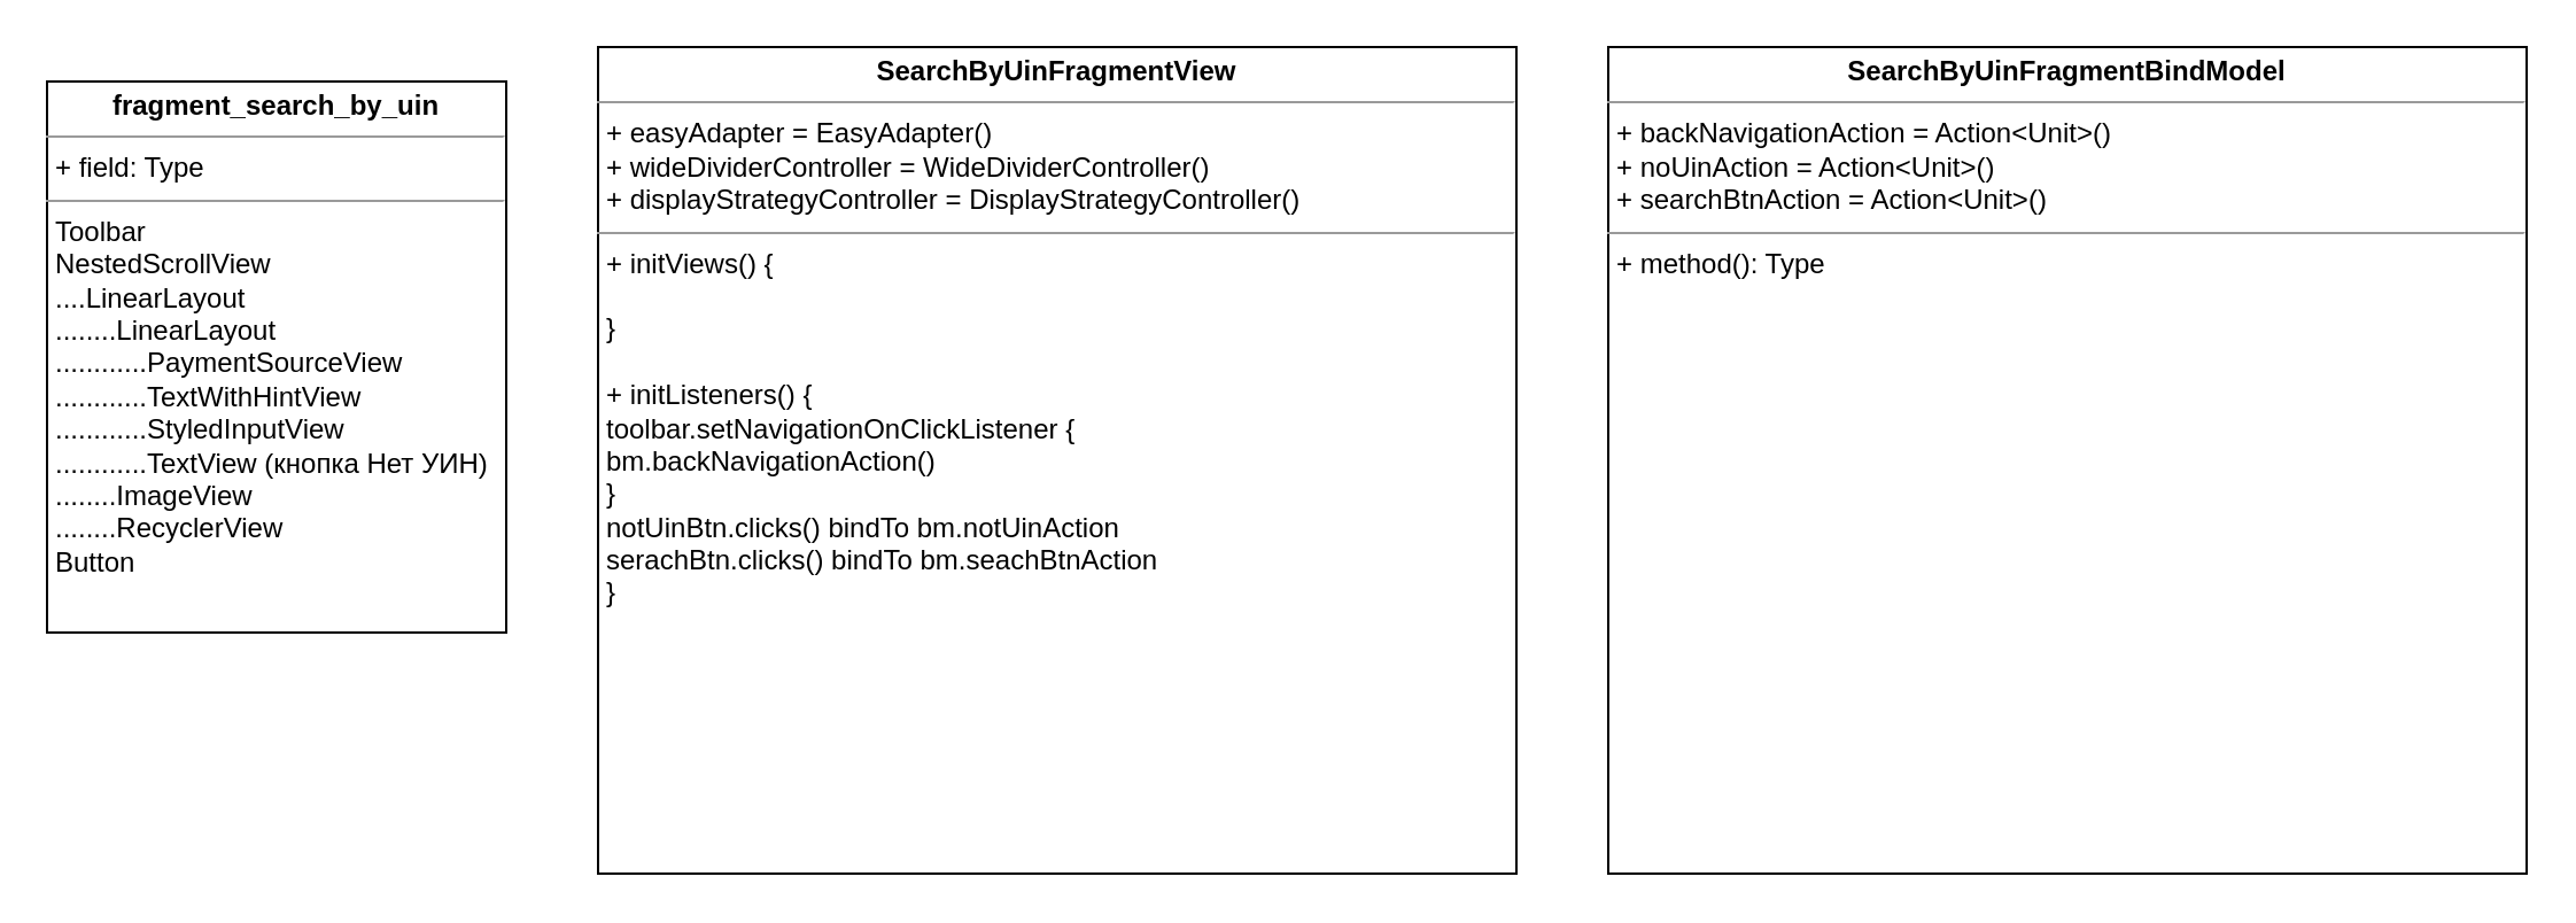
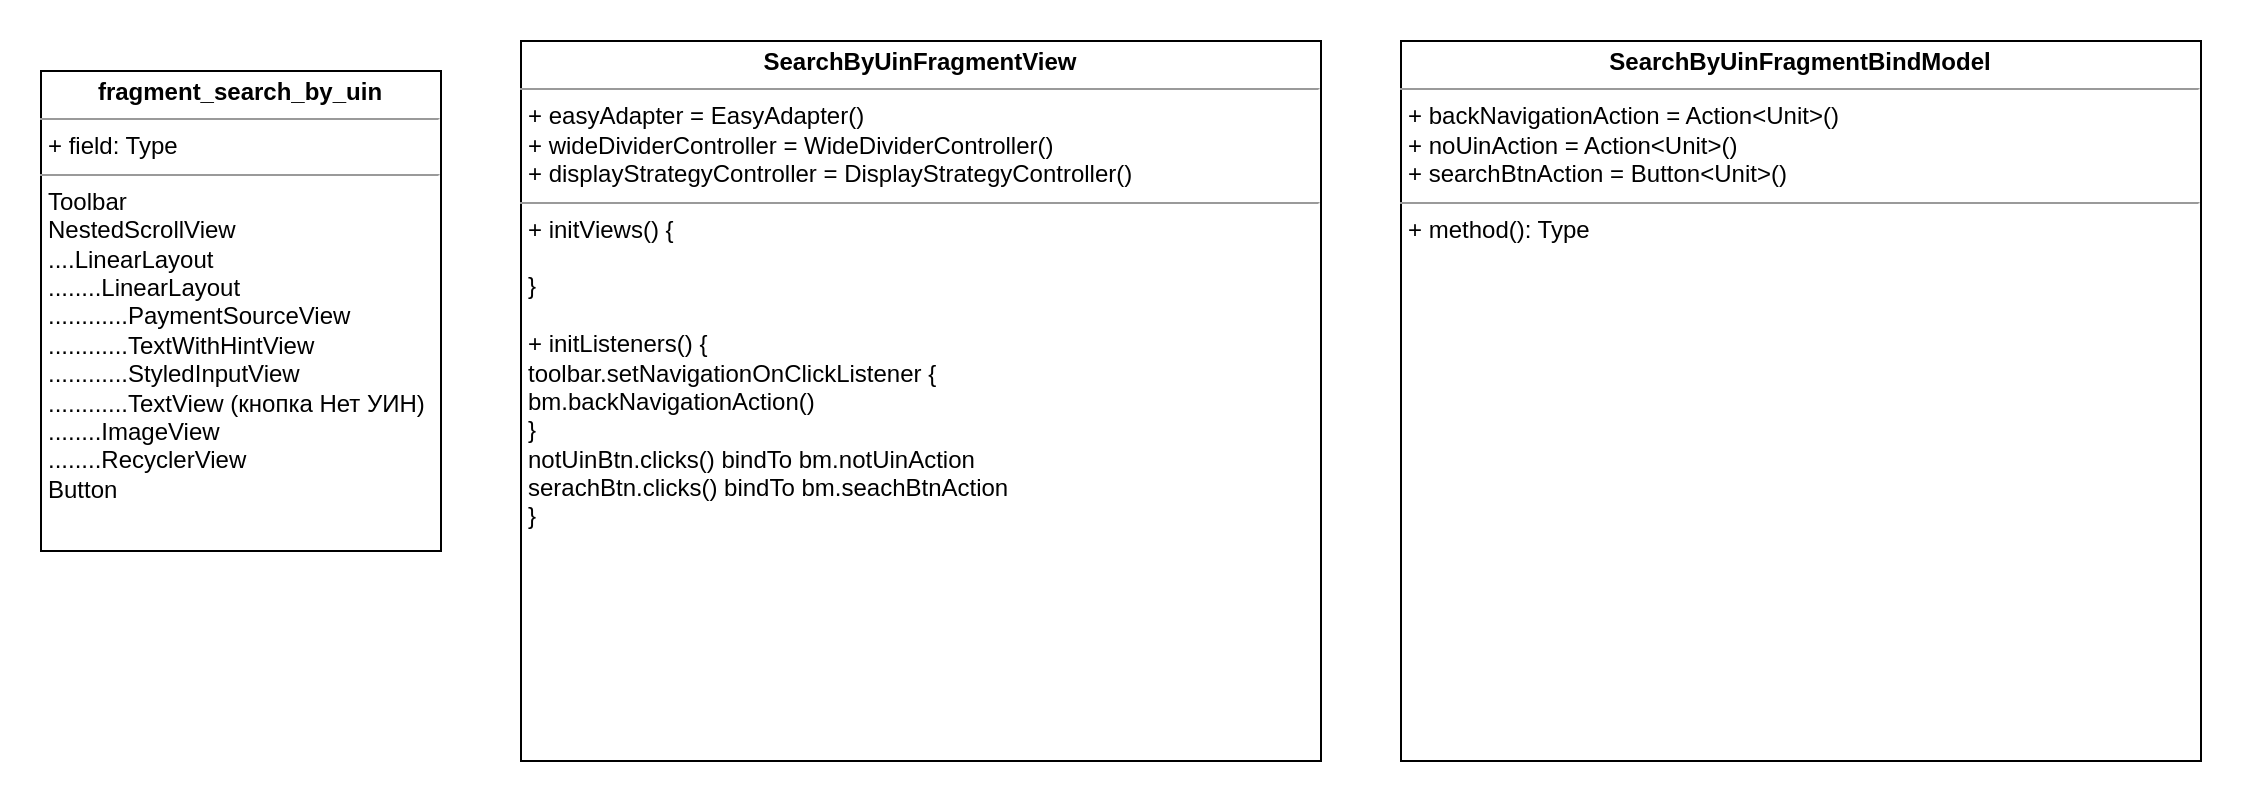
- <mxCell id="4" value="&lt;p style=&quot;margin:0px;margin-top:4px;text-align:center;&quot;&gt;&lt;b&gt;SearchByUinFragmentBindModel&lt;/b&gt;&lt;/p&gt;&lt;hr size=&quot;1&quot;&gt;&lt;p style=&quot;margin:0px;margin-left:4px;&quot;&gt;+ backNavigationAction = Action&amp;lt;Unit&amp;gt;()&lt;/p&gt;&lt;p style=&quot;margin:0px;margin-left:4px;&quot;&gt;+ noUinAction = Action&amp;lt;Unit&amp;gt;()&lt;br&gt;&lt;/p&gt;&lt;p style=&quot;margin:0px;margin-left:4px;&quot;&gt;+ searchBtnAction = Action&amp;lt;Unit&amp;gt;()&lt;br&gt;&lt;/p&gt;&lt;hr size=&quot;1&quot;&gt;&lt;p style=&quot;margin:0px;margin-left:4px;&quot;&gt;+ method(): Type&lt;/p&gt;" style="verticalAlign=top;align=left;overflow=fill;fontSize=12;fontFamily=Helvetica;html=1;" vertex="1" parent="1"><mxGeometry x="700" y="20" width="400" height="360" as="geometry" /></mxCell>
+ <mxCell id="4" value="&lt;p style=&quot;margin:0px;margin-top:4px;text-align:center;&quot;&gt;&lt;b&gt;SearchByUinFragmentBindModel&lt;/b&gt;&lt;/p&gt;&lt;hr size=&quot;1&quot;&gt;&lt;p style=&quot;margin:0px;margin-left:4px;&quot;&gt;+ backNavigationAction = Action&amp;lt;Unit&amp;gt;()&lt;/p&gt;&lt;p style=&quot;margin:0px;margin-left:4px;&quot;&gt;+ noUinAction = Action&amp;lt;Unit&amp;gt;()&lt;br&gt;&lt;/p&gt;&lt;p style=&quot;margin:0px;margin-left:4px;&quot;&gt;+ searchBtnAction = Button&amp;lt;Unit&amp;gt;()&lt;br&gt;&lt;/p&gt;&lt;hr size=&quot;1&quot;&gt;&lt;p style=&quot;margin:0px;margin-left:4px;&quot;&gt;+ method(): Type&lt;/p&gt;" style="verticalAlign=top;align=left;overflow=fill;fontSize=12;fontFamily=Helvetica;html=1;" vertex="1" parent="1"><mxGeometry x="700" y="20" width="400" height="360" as="geometry" /></mxCell>
